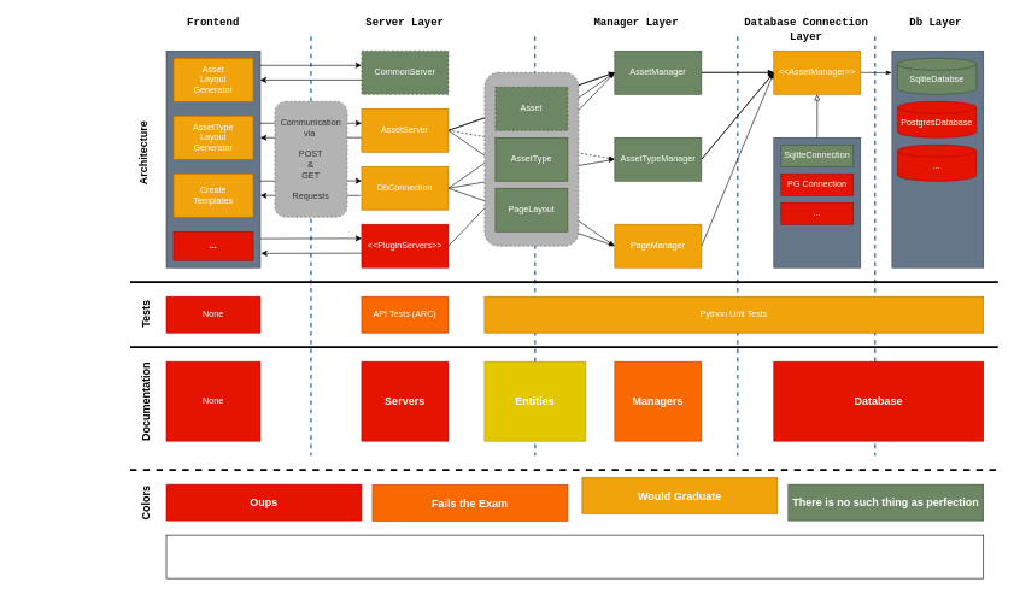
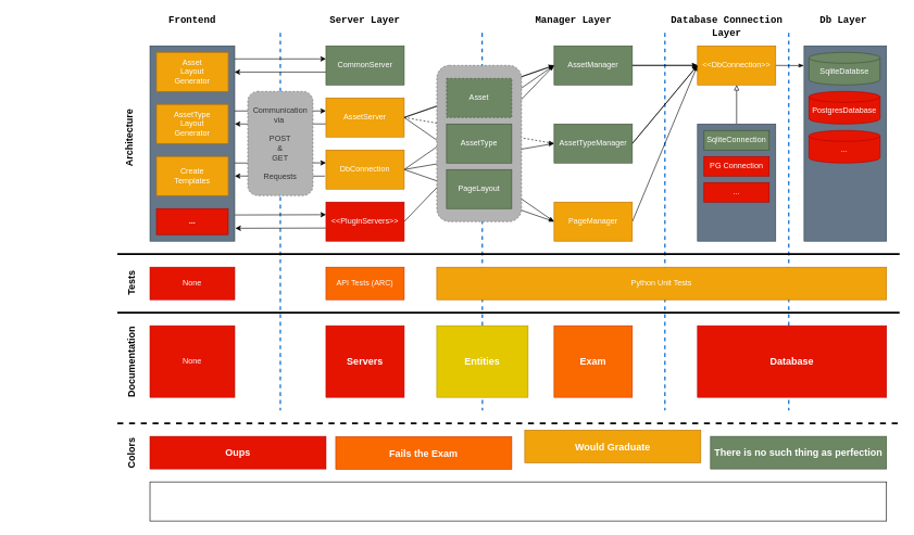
- <mxCell id="21" value="CommonServer" style="rounded=0;whiteSpace=wrap;html=1;fillColor=#6d8764;strokeColor=#3A5431;fontColor=#ffffff;dashed=1;" parent="1" vertex="1"><mxGeometry x="499" y="70" width="120" height="60" as="geometry" /></mxCell>
+ <mxCell id="21" value="CommonServer" style="rounded=0;whiteSpace=wrap;html=1;fillColor=#6d8764;strokeColor=#3A5431;fontColor=#ffffff;" parent="1" vertex="1"><mxGeometry x="499" y="70" width="120" height="60" as="geometry" /></mxCell>
- <mxCell id="34" value="&amp;lt;&amp;lt;AssetManager&amp;gt;&amp;gt;" style="rounded=0;whiteSpace=wrap;html=1;fillColor=#f0a30a;strokeColor=#BD7000;fontColor=#ffffff;" parent="1" vertex="1"><mxGeometry x="1069" y="70" width="120" height="60" as="geometry" /></mxCell>
+ <mxCell id="34" value="&amp;lt;&amp;lt;DbConnection&amp;gt;&amp;gt;" style="rounded=0;whiteSpace=wrap;html=1;fillColor=#f0a30a;strokeColor=#BD7000;fontColor=#ffffff;" parent="1" vertex="1"><mxGeometry x="1069" y="70" width="120" height="60" as="geometry" /></mxCell>
- <mxCell id="71" value="&lt;font style=&quot;font-size: 15px&quot;&gt;&lt;b&gt;Managers&lt;/b&gt;&lt;/font&gt;" style="rounded=0;whiteSpace=wrap;html=1;fillColor=#fa6800;strokeColor=#C73500;fontColor=#ffffff;" parent="1" vertex="1"><mxGeometry x="849" y="500" width="120" height="110" as="geometry" /></mxCell>
+ <mxCell id="71" value="&lt;font style=&quot;font-size: 15px&quot;&gt;&lt;b&gt;Exam&lt;/b&gt;&lt;/font&gt;" style="rounded=0;whiteSpace=wrap;html=1;fillColor=#fa6800;strokeColor=#C73500;fontColor=#ffffff;" parent="1" vertex="1"><mxGeometry x="849" y="500" width="120" height="110" as="geometry" /></mxCell>
